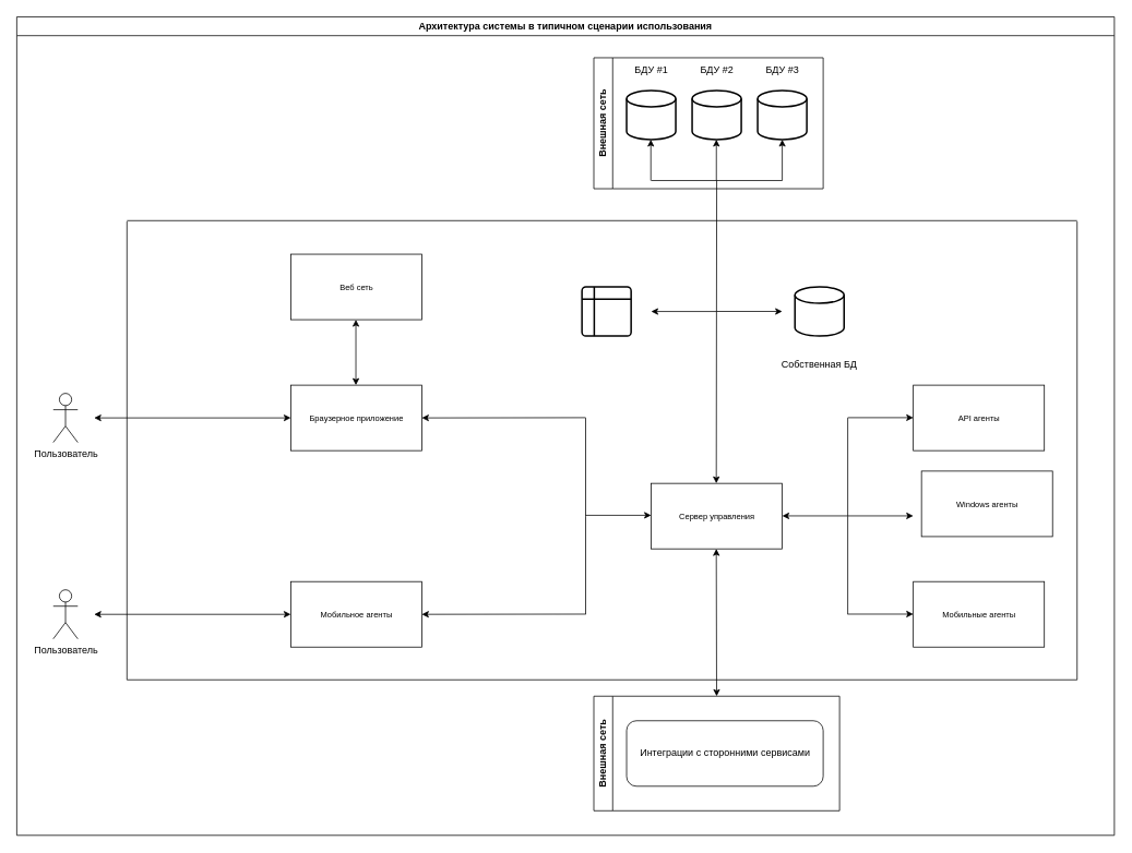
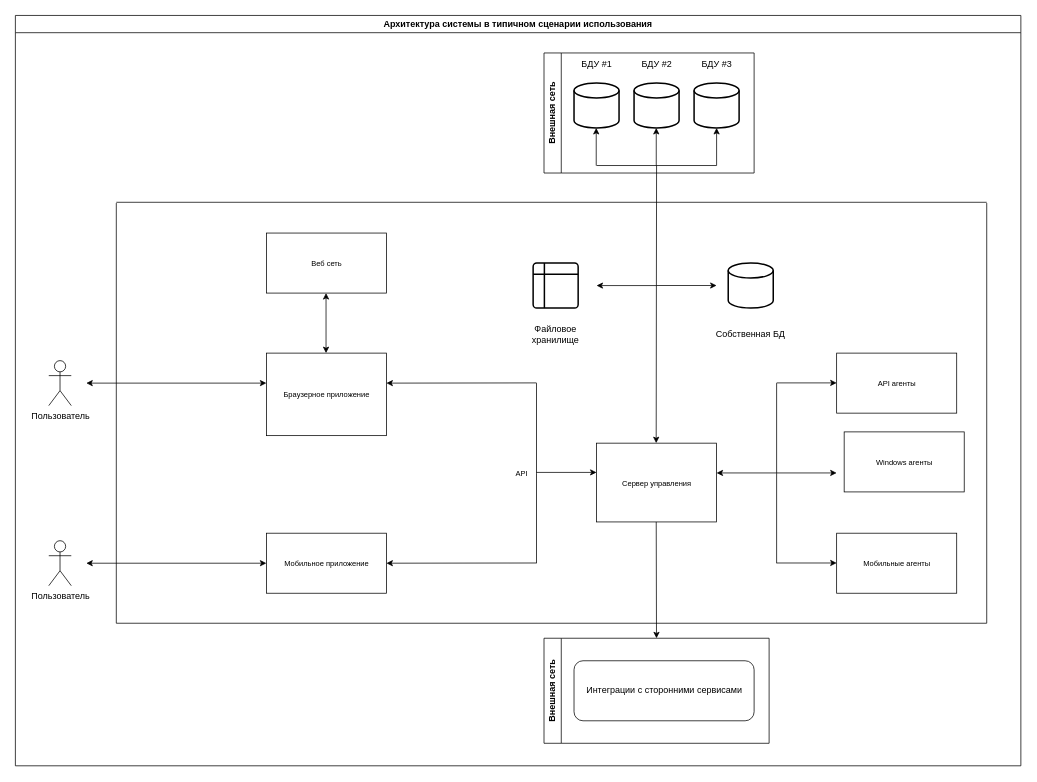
+ <mxCell id="12" value="Файловое хранилище" style="text;html=1;align=center;verticalAlign=middle;whiteSpace=wrap;rounded=0;" parent="2" vertex="1"><mxGeometry x="670" y="410" width="100" height="30" as="geometry" /></mxCell>
- <mxCell id="26" value="&lt;span style=&quot;font-size: 10px;&quot;&gt;Браузерное приложение&lt;/span&gt;" style="rounded=0;whiteSpace=wrap;html=1;" parent="2" vertex="1"><mxGeometry x="334.5" y="450" width="160" height="80" as="geometry" /></mxCell>
+ <mxCell id="26" value="&lt;span style=&quot;font-size: 10px;&quot;&gt;Браузерное приложение&lt;/span&gt;" style="rounded=0;whiteSpace=wrap;html=1;" parent="2" vertex="1"><mxGeometry x="334.5" y="450" width="160" height="110" as="geometry" /></mxCell>
+ <mxCell id="18" value="&lt;font style=&quot;font-size: 10px;&quot;&gt;API&lt;/font&gt;" style="text;html=1;align=center;verticalAlign=middle;whiteSpace=wrap;rounded=0;" parent="2" vertex="1"><mxGeometry x="644.5" y="595" width="60" height="30" as="geometry" /></mxCell>
- <mxCell id="28" value="&lt;font style=&quot;font-size: 10px;&quot;&gt;Сервер управления&lt;/font&gt;" style="rounded=0;whiteSpace=wrap;html=1;" parent="2" vertex="1"><mxGeometry x="774.5" y="570" width="160" height="80" as="geometry" /></mxCell>
+ <mxCell id="28" value="&lt;font style=&quot;font-size: 10px;&quot;&gt;Сервер управления&lt;/font&gt;" style="rounded=0;whiteSpace=wrap;html=1;" parent="2" vertex="1"><mxGeometry x="774.5" y="570" width="160" height="105" as="geometry" /></mxCell>
- <mxCell id="27" value="&lt;span style=&quot;font-size: 10px;&quot;&gt;Мобильное агенты&lt;/span&gt;" style="rounded=0;whiteSpace=wrap;html=1;" parent="2" vertex="1"><mxGeometry x="334.5" y="690" width="160" height="80" as="geometry" /></mxCell>
+ <mxCell id="27" value="&lt;span style=&quot;font-size: 10px;&quot;&gt;Мобильное приложение&lt;/span&gt;" style="rounded=0;whiteSpace=wrap;html=1;" parent="2" vertex="1"><mxGeometry x="334.5" y="690" width="160" height="80" as="geometry" /></mxCell>
